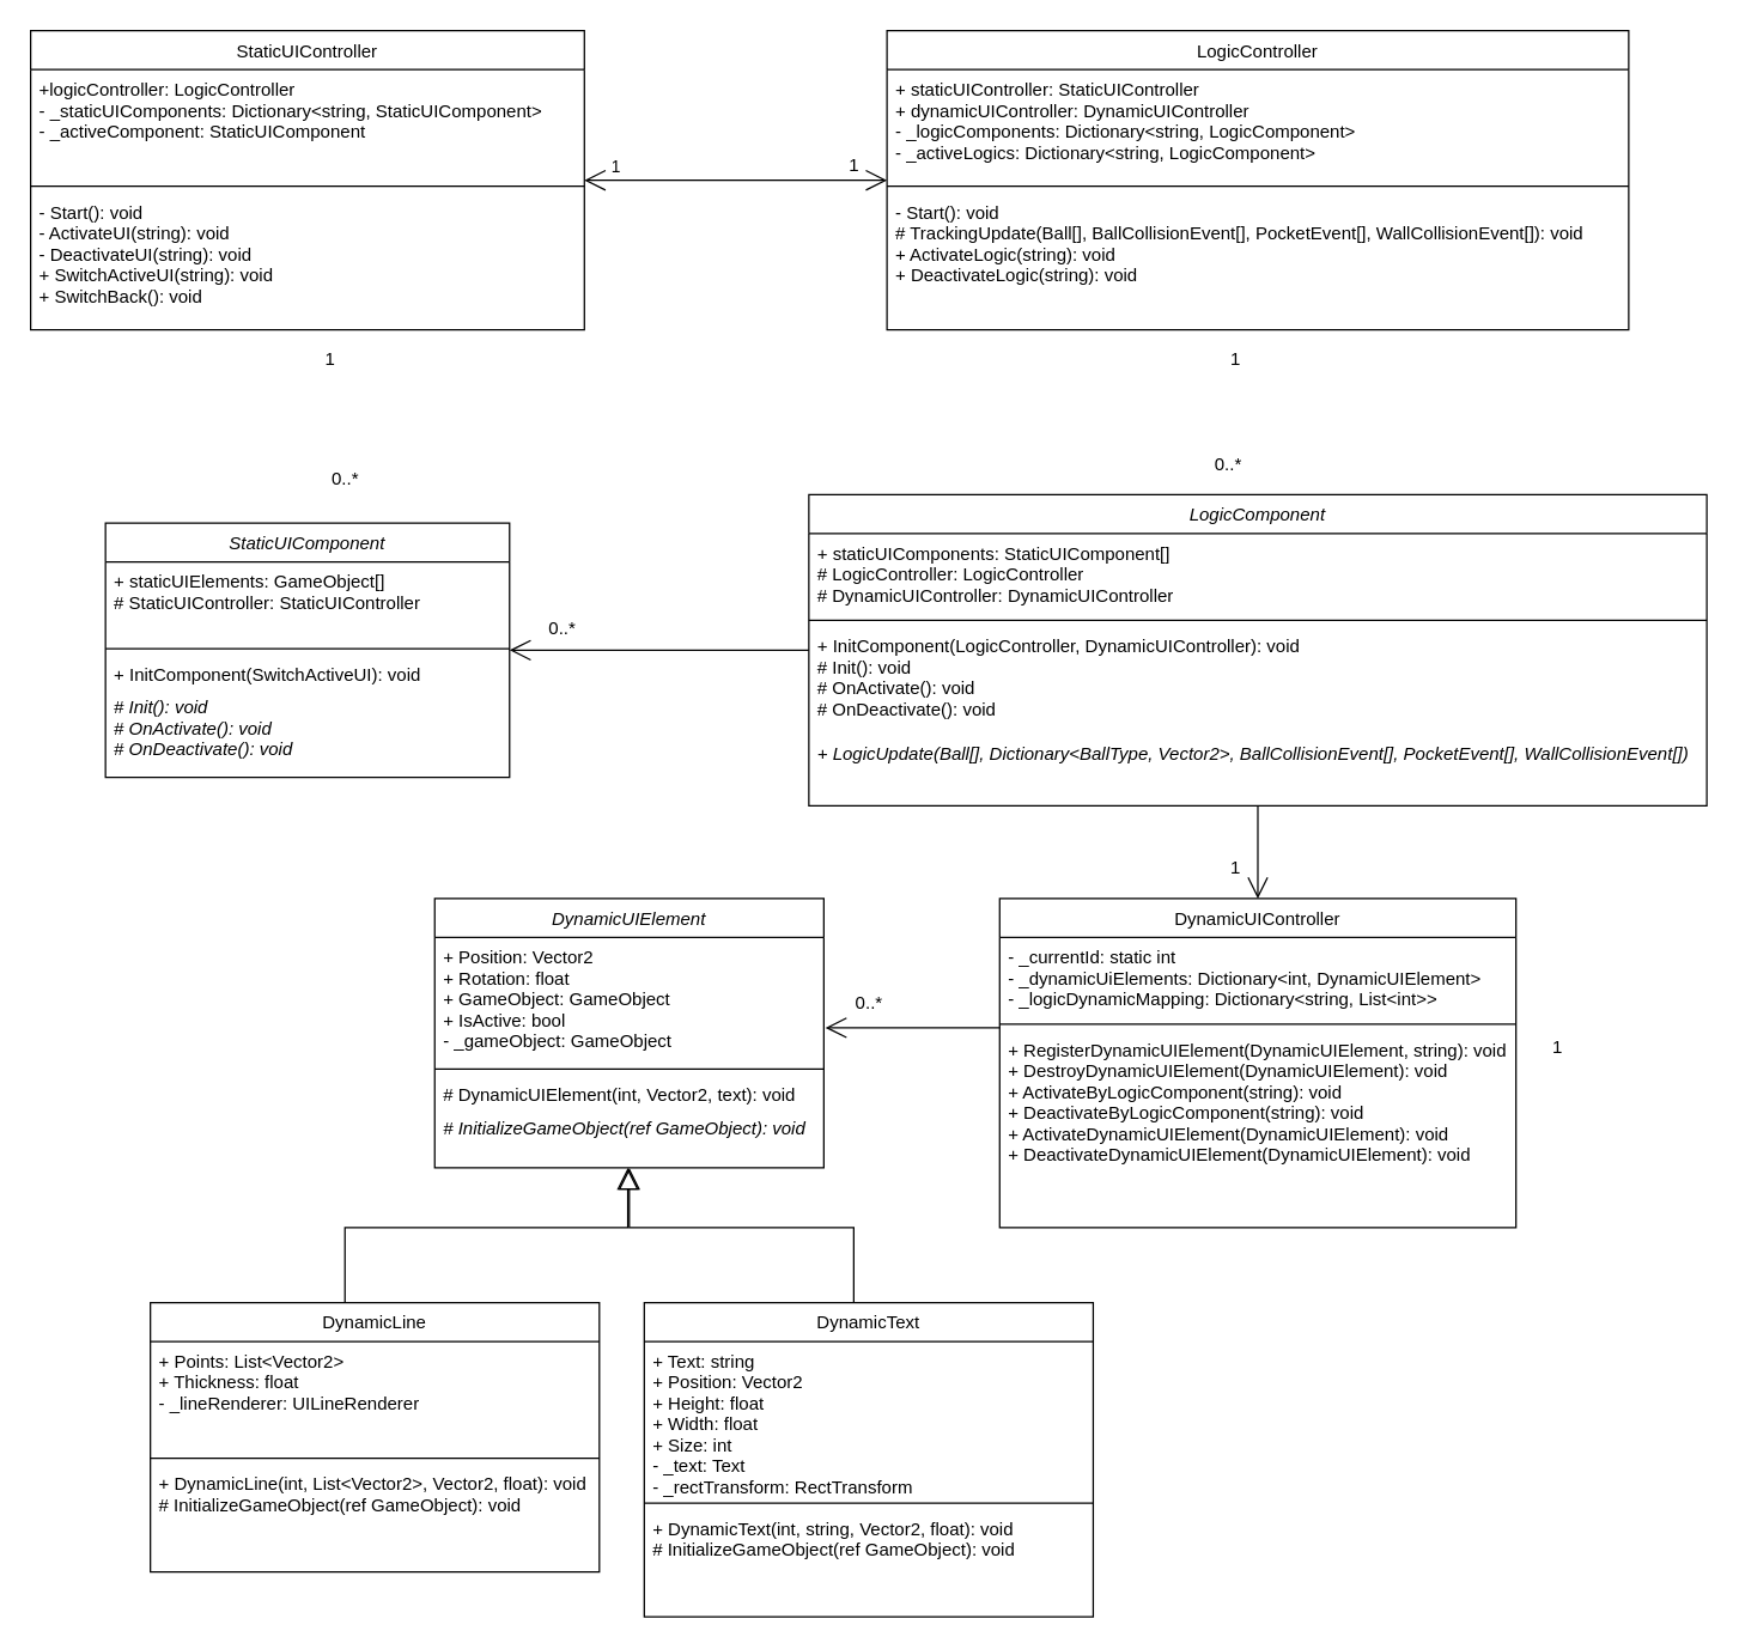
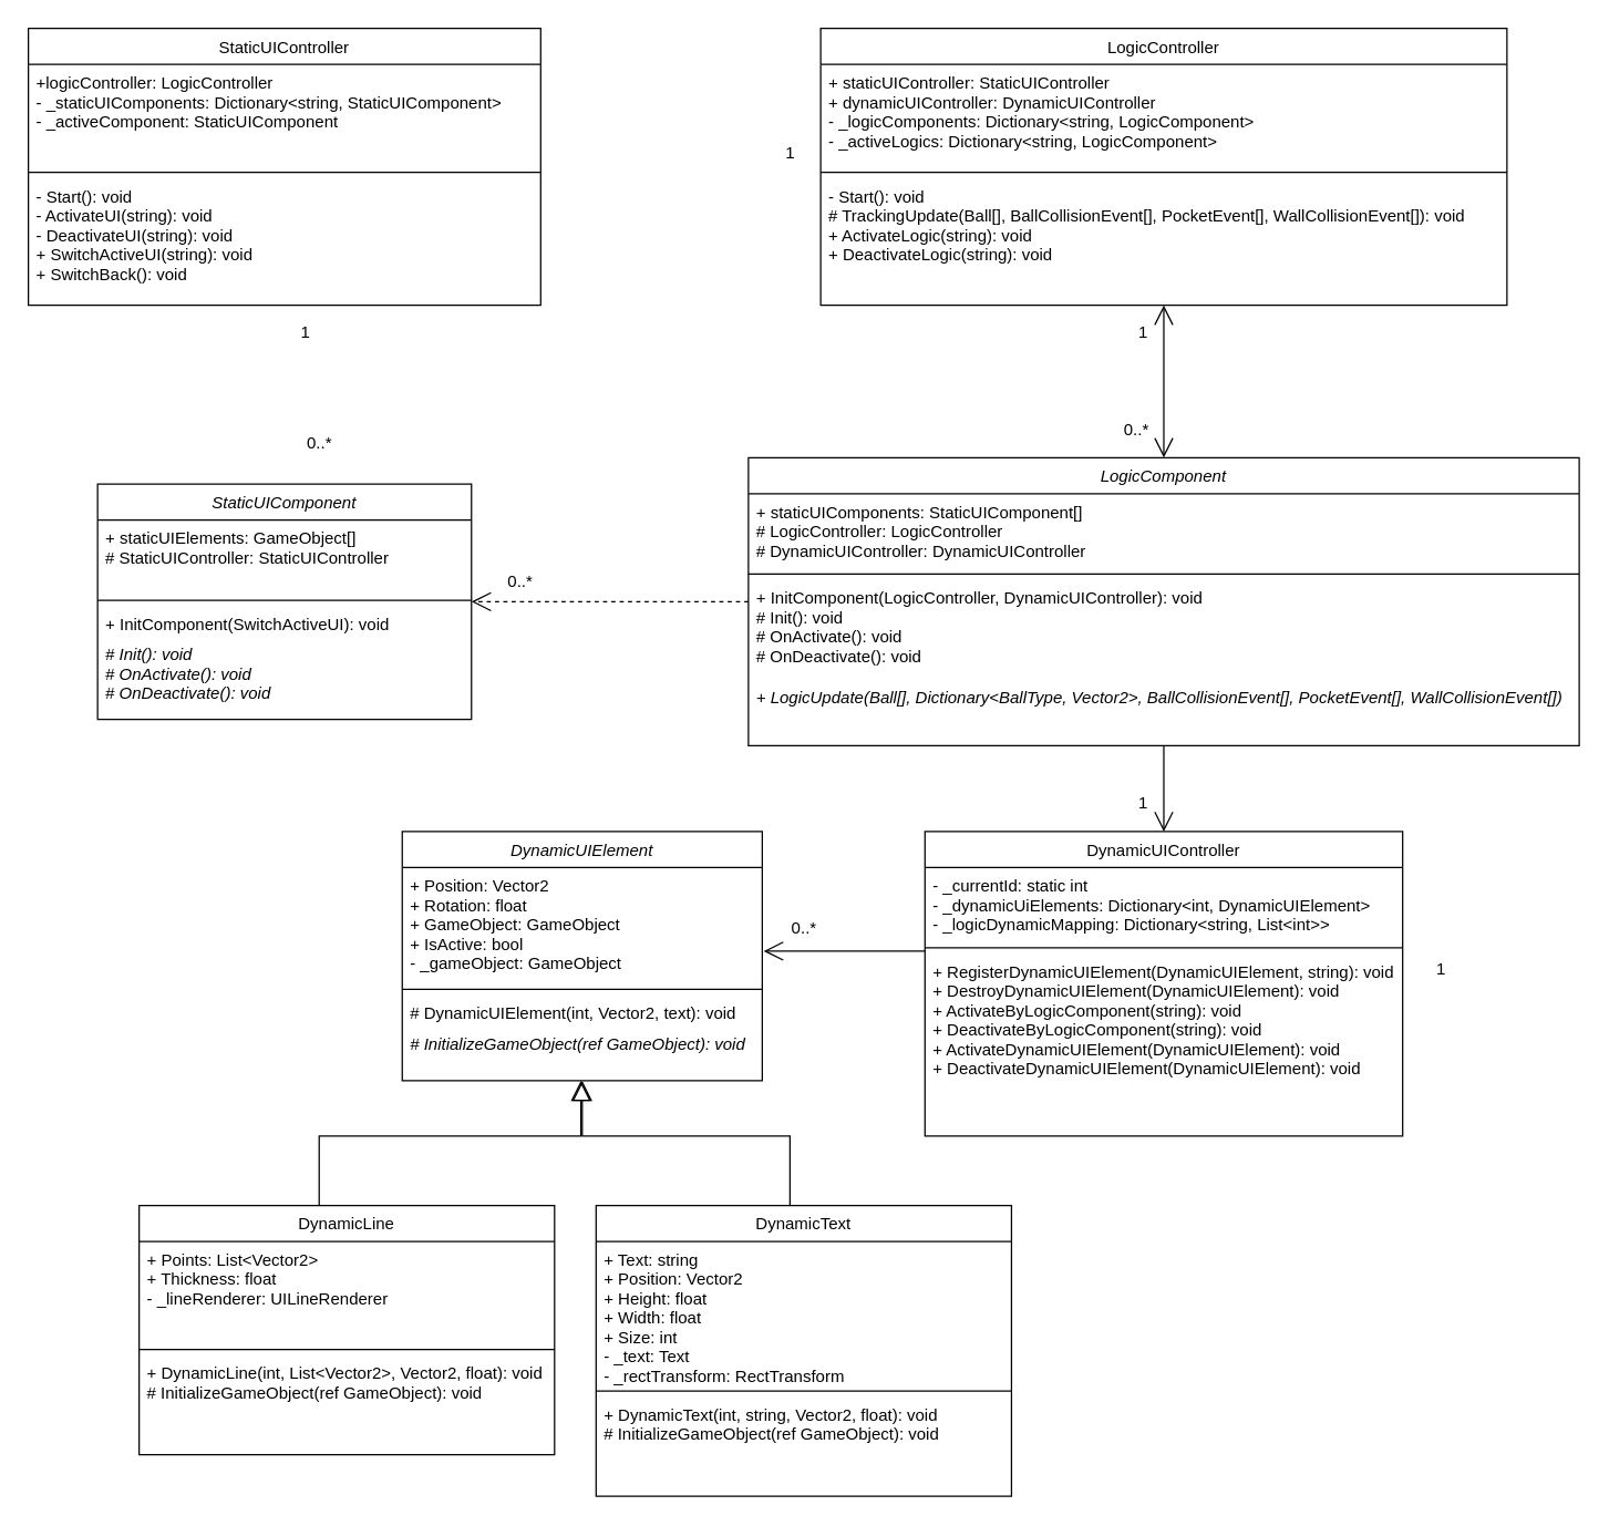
- <mxCell id="27" value="" style="endArrow=open;endFill=1;endSize=12;html=1;startArrow=open;startFill=0;startSize=12;" parent="1" source="11" target="2" edge="1"><mxGeometry width="160" relative="1" as="geometry"><mxPoint x="588.75" y="120" as="sourcePoint" /><mxPoint x="380" y="120" as="targetPoint" /></mxGeometry></mxCell>
- <mxCell id="28" value="1" style="edgeLabel;html=1;align=center;verticalAlign=middle;resizable=0;points=[];" parent="27" vertex="1" connectable="0"><mxGeometry x="0.553" y="-1" relative="1" as="geometry"><mxPoint x="-25" y="-9" as="offset" /></mxGeometry></mxCell>
+ <mxCell id="20" value="" style="endArrow=open;endFill=1;endSize=12;html=1;entryX=0.5;entryY=0;entryDx=0;entryDy=0;exitX=0.5;exitY=1;exitDx=0;exitDy=0;startArrow=open;startFill=0;startSize=12;" parent="1" source="11" target="15" edge="1"><mxGeometry width="160" relative="1" as="geometry"><mxPoint x="575.62" y="240" as="sourcePoint" /><mxPoint x="681.26" y="217.584" as="targetPoint" /></mxGeometry></mxCell>
- <mxCell id="21" value="" style="endArrow=open;endFill=1;endSize=12;html=1;" parent="1" source="15" target="6" edge="1"><mxGeometry width="160" relative="1" as="geometry"><mxPoint x="360" y="320" as="sourcePoint" /><mxPoint x="360" y="400" as="targetPoint" /></mxGeometry></mxCell>
+ <mxCell id="21" value="" style="endArrow=open;endFill=1;endSize=12;html=1;dashed=1;" parent="1" source="15" target="6" edge="1"><mxGeometry width="160" relative="1" as="geometry"><mxPoint x="360" y="320" as="sourcePoint" /><mxPoint x="360" y="400" as="targetPoint" /></mxGeometry></mxCell>
